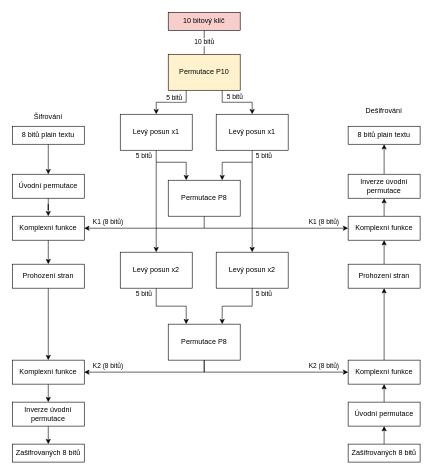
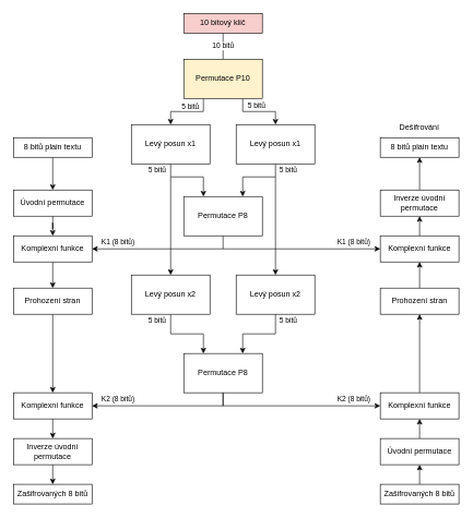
- <mxCell id="60" value="Dešifrování" style="text;html=1;strokeColor=none;fillColor=none;align=center;verticalAlign=middle;whiteSpace=wrap;rounded=0;" vertex="1" parent="1"><mxGeometry x="610" y="170" width="60" height="30" as="geometry" /></mxCell>
+ <mxCell id="60" value="Dešifrování" style="text;html=1;strokeColor=none;fillColor=none;align=center;verticalAlign=middle;whiteSpace=wrap;rounded=0;" vertex="1" parent="1"><mxGeometry x="610" y="180" width="60" height="30" as="geometry" /></mxCell>
- <mxCell id="59" value="Šifrování" style="text;html=1;strokeColor=none;fillColor=none;align=center;verticalAlign=middle;whiteSpace=wrap;rounded=0;" vertex="1" parent="1"><mxGeometry x="50" y="180" width="60" height="30" as="geometry" /></mxCell>
